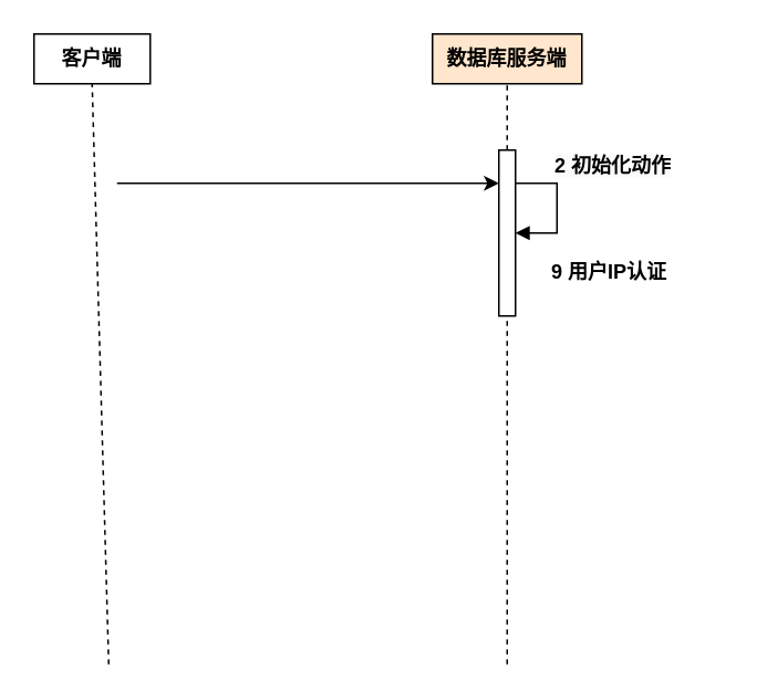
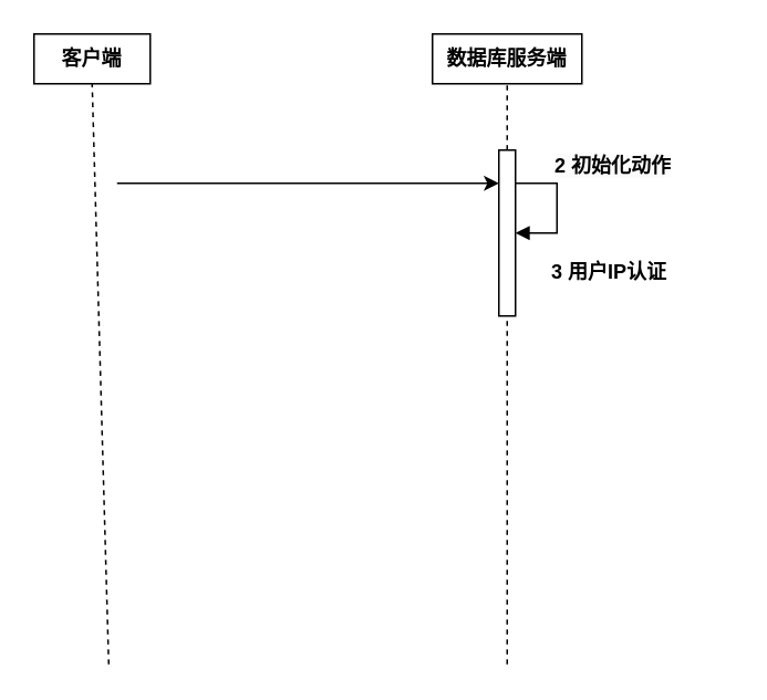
- <mxCell id="3" value="&lt;b&gt;数据库服务端&lt;/b&gt;" style="whiteSpace=wrap;html=1;fillColor=#ffe6cc;" vertex="1" parent="1"><mxGeometry x="260" y="20" width="90" height="30" as="geometry" /></mxCell>
+ <mxCell id="3" value="&lt;b&gt;数据库服务端&lt;/b&gt;" style="whiteSpace=wrap;html=1;" vertex="1" parent="1"><mxGeometry x="260" y="20" width="90" height="30" as="geometry" /></mxCell>
- <mxCell id="8" value="&lt;b style=&quot;border-color: var(--border-color); text-align: center;&quot;&gt;9 用户IP认证&lt;/b&gt;" style="text;whiteSpace=wrap;html=1;" vertex="1" parent="1"><mxGeometry x="330" y="150" width="110" height="40" as="geometry" /></mxCell>
+ <mxCell id="8" value="&lt;b style=&quot;border-color: var(--border-color); text-align: center;&quot;&gt;3 用户IP认证&lt;/b&gt;" style="text;whiteSpace=wrap;html=1;" vertex="1" parent="1"><mxGeometry x="330" y="150" width="110" height="40" as="geometry" /></mxCell>
